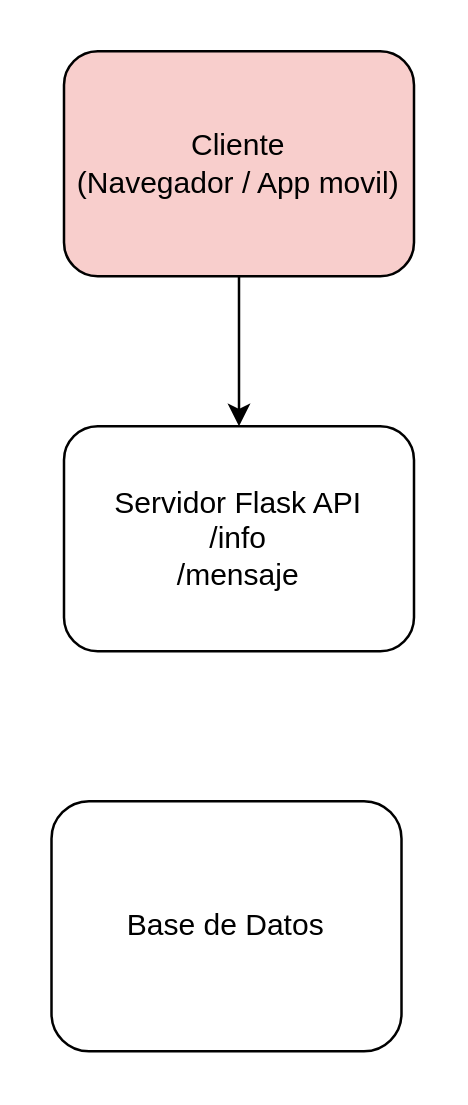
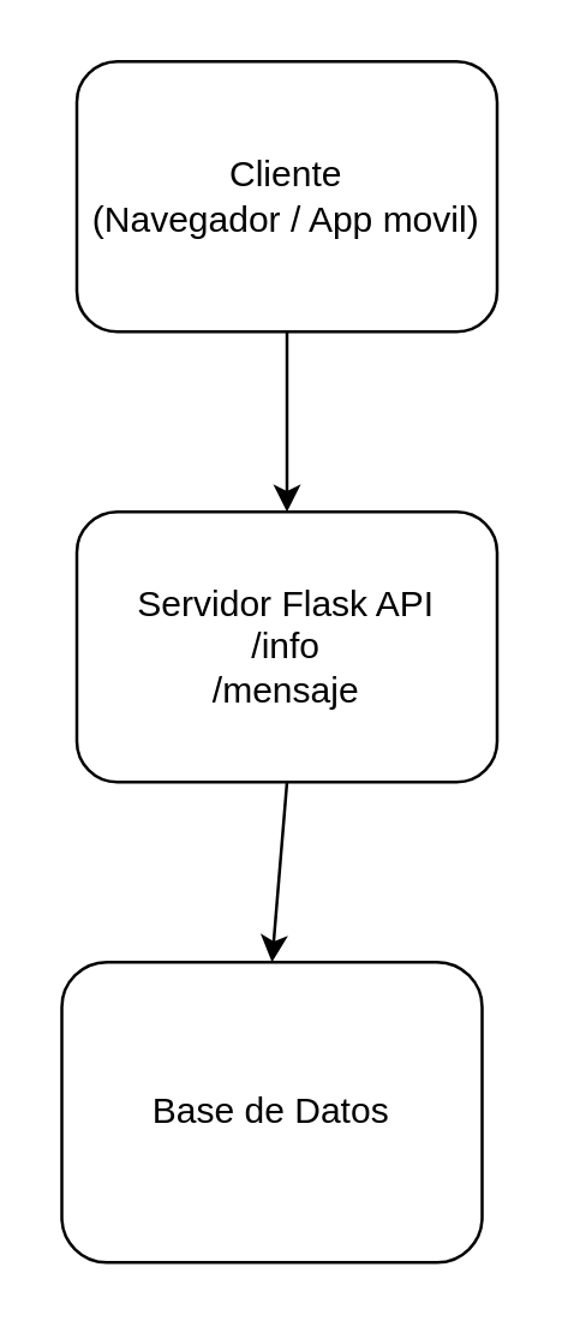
- <mxCell id="2" value="Cliente&lt;br&gt;(Navegador / App movil)" style="rounded=1;whiteSpace=wrap;html=1;fillColor=#f8cecc;" parent="1" vertex="1"><mxGeometry x="25" y="20" width="140" height="90" as="geometry" /></mxCell>
+ <mxCell id="2" value="Cliente&lt;br&gt;(Navegador / App movil)" style="rounded=1;whiteSpace=wrap;html=1;" parent="1" vertex="1"><mxGeometry x="25" y="20" width="140" height="90" as="geometry" /></mxCell>
+ <mxCell id="6" value="" style="endArrow=classic;html=1;rounded=0;exitX=0.5;exitY=1;exitDx=0;exitDy=0;entryX=0.5;entryY=0;entryDx=0;entryDy=0;" parent="1" source="3" target="4" edge="1"><mxGeometry width="50" height="50" relative="1" as="geometry"><mxPoint x="-75" y="400" as="sourcePoint" /><mxPoint x="-25" y="350" as="targetPoint" /></mxGeometry></mxCell>
